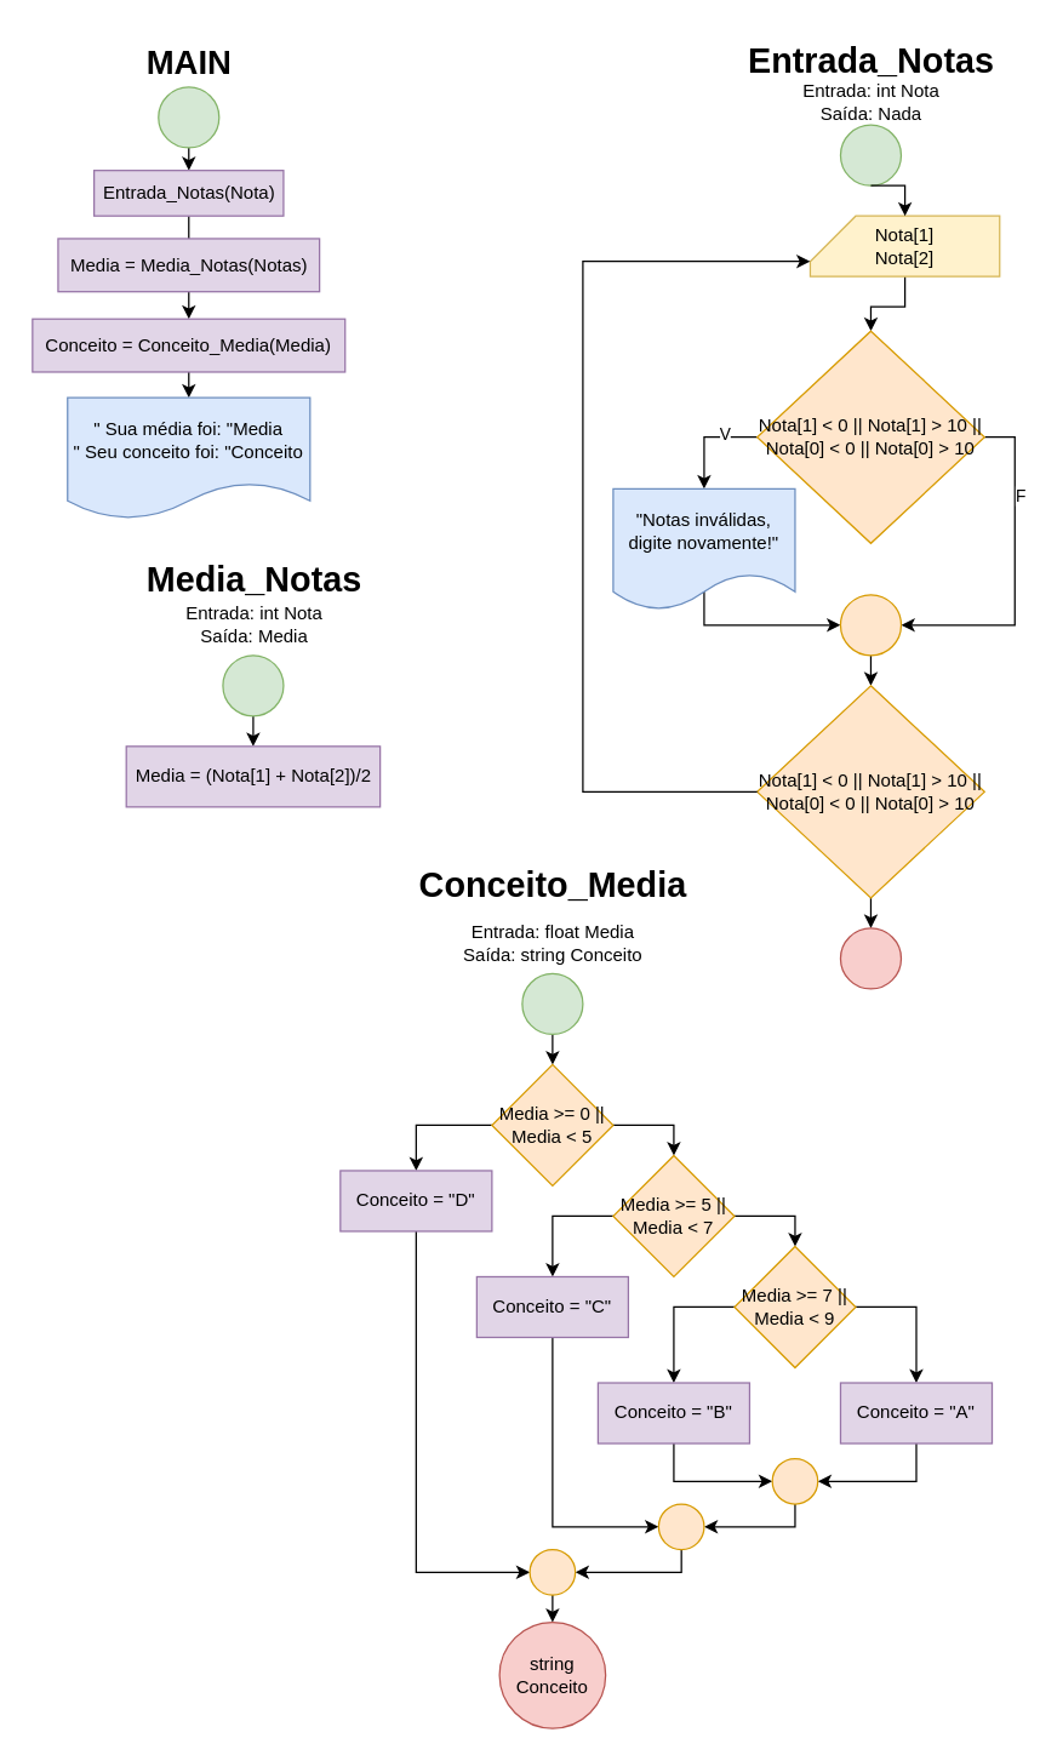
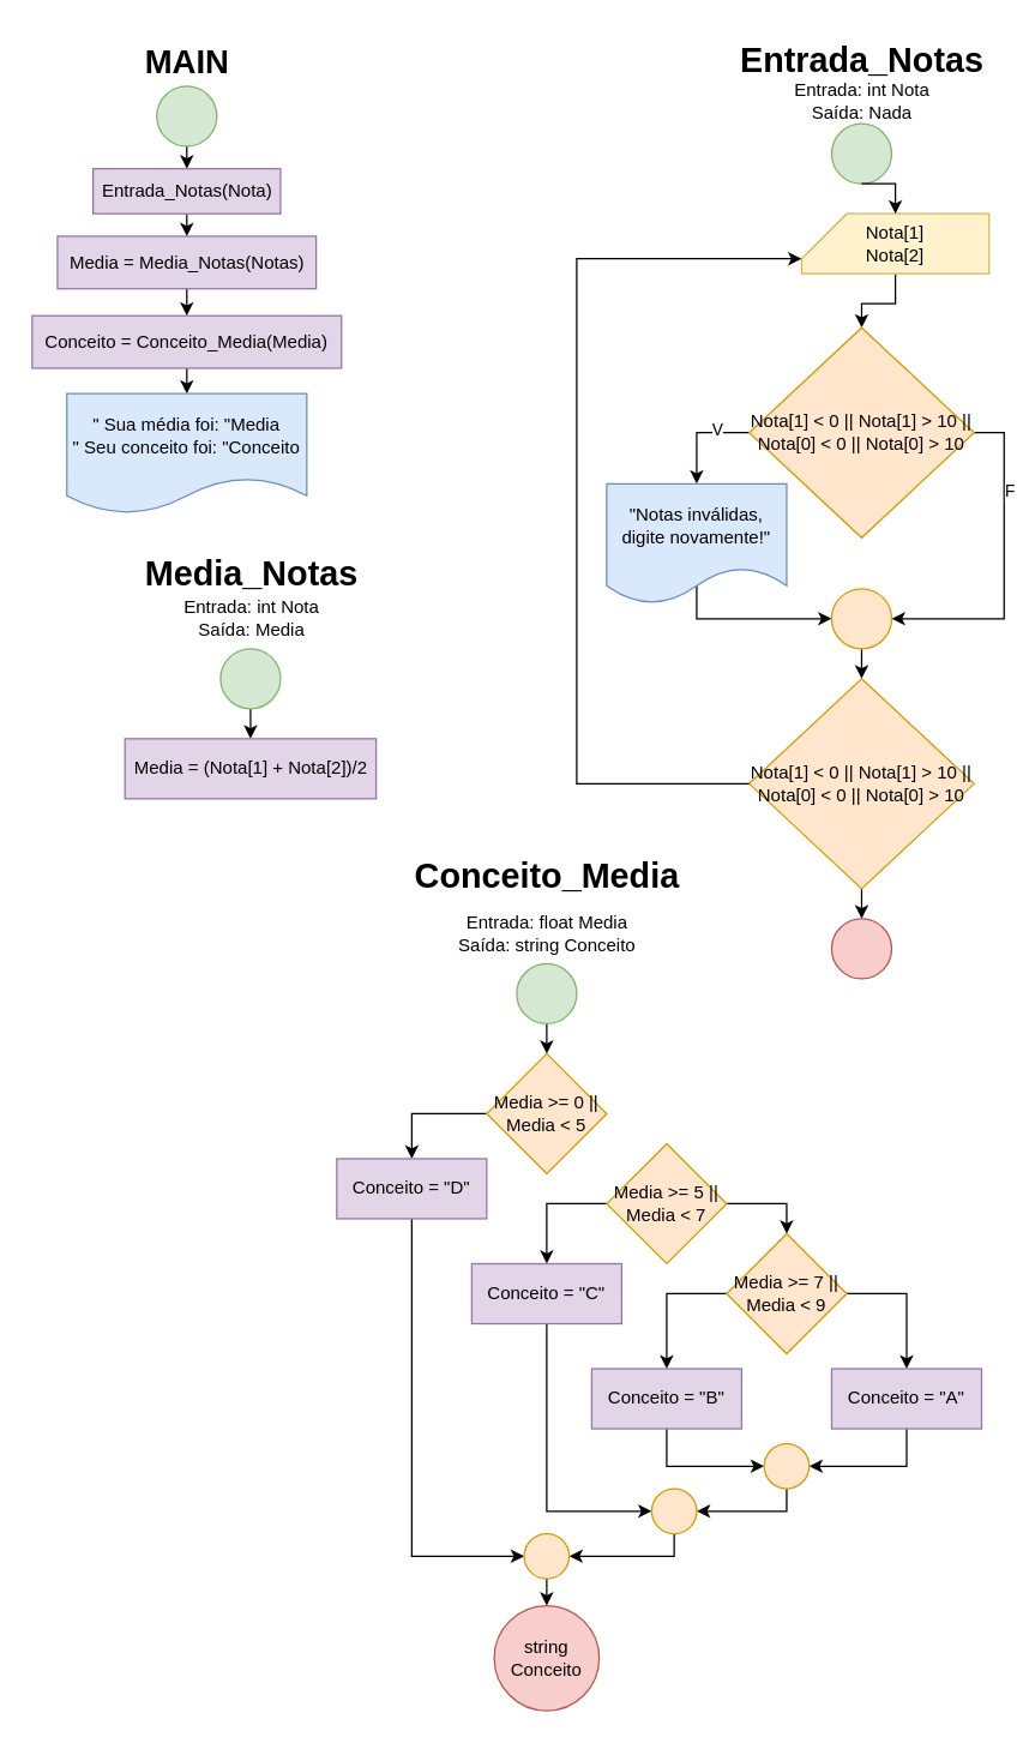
- <mxCell id="24" style="edgeStyle=orthogonalEdgeStyle;rounded=0;orthogonalLoop=1;jettySize=auto;html=1;exitX=0.5;exitY=1;exitDx=0;exitDy=0;entryX=0.5;entryY=0;entryDx=0;entryDy=0;endArrow=none;" edge="1" parent="1" source="25" target="27"><mxGeometry relative="1" as="geometry" /></mxCell>
+ <mxCell id="24" style="edgeStyle=orthogonalEdgeStyle;rounded=0;orthogonalLoop=1;jettySize=auto;html=1;exitX=0.5;exitY=1;exitDx=0;exitDy=0;entryX=0.5;entryY=0;entryDx=0;entryDy=0;" edge="1" parent="1" source="25" target="27"><mxGeometry relative="1" as="geometry" /></mxCell>
- <mxCell id="40" style="edgeStyle=orthogonalEdgeStyle;rounded=0;orthogonalLoop=1;jettySize=auto;html=1;exitX=1;exitY=0.5;exitDx=0;exitDy=0;entryX=0.5;entryY=0;entryDx=0;entryDy=0;" edge="1" parent="1" source="42" target="45"><mxGeometry relative="1" as="geometry" /></mxCell>
